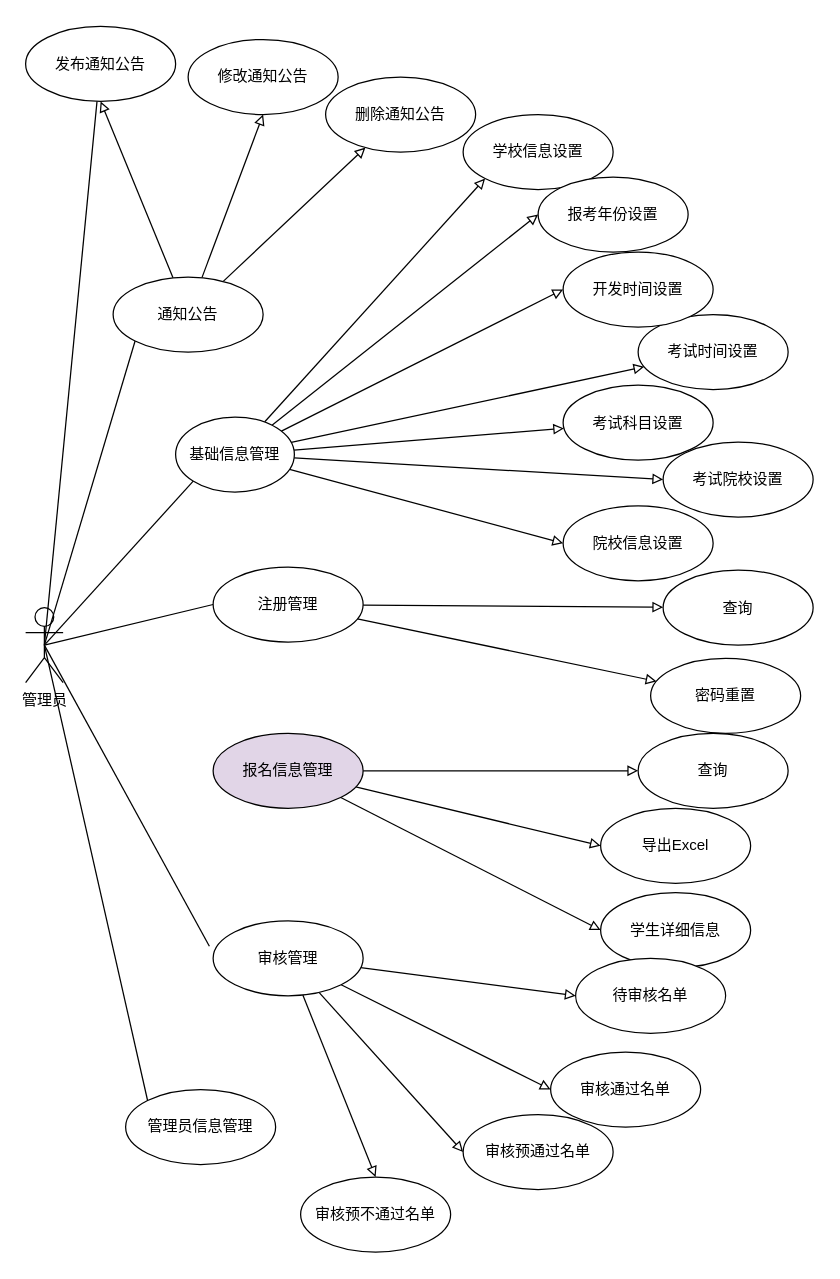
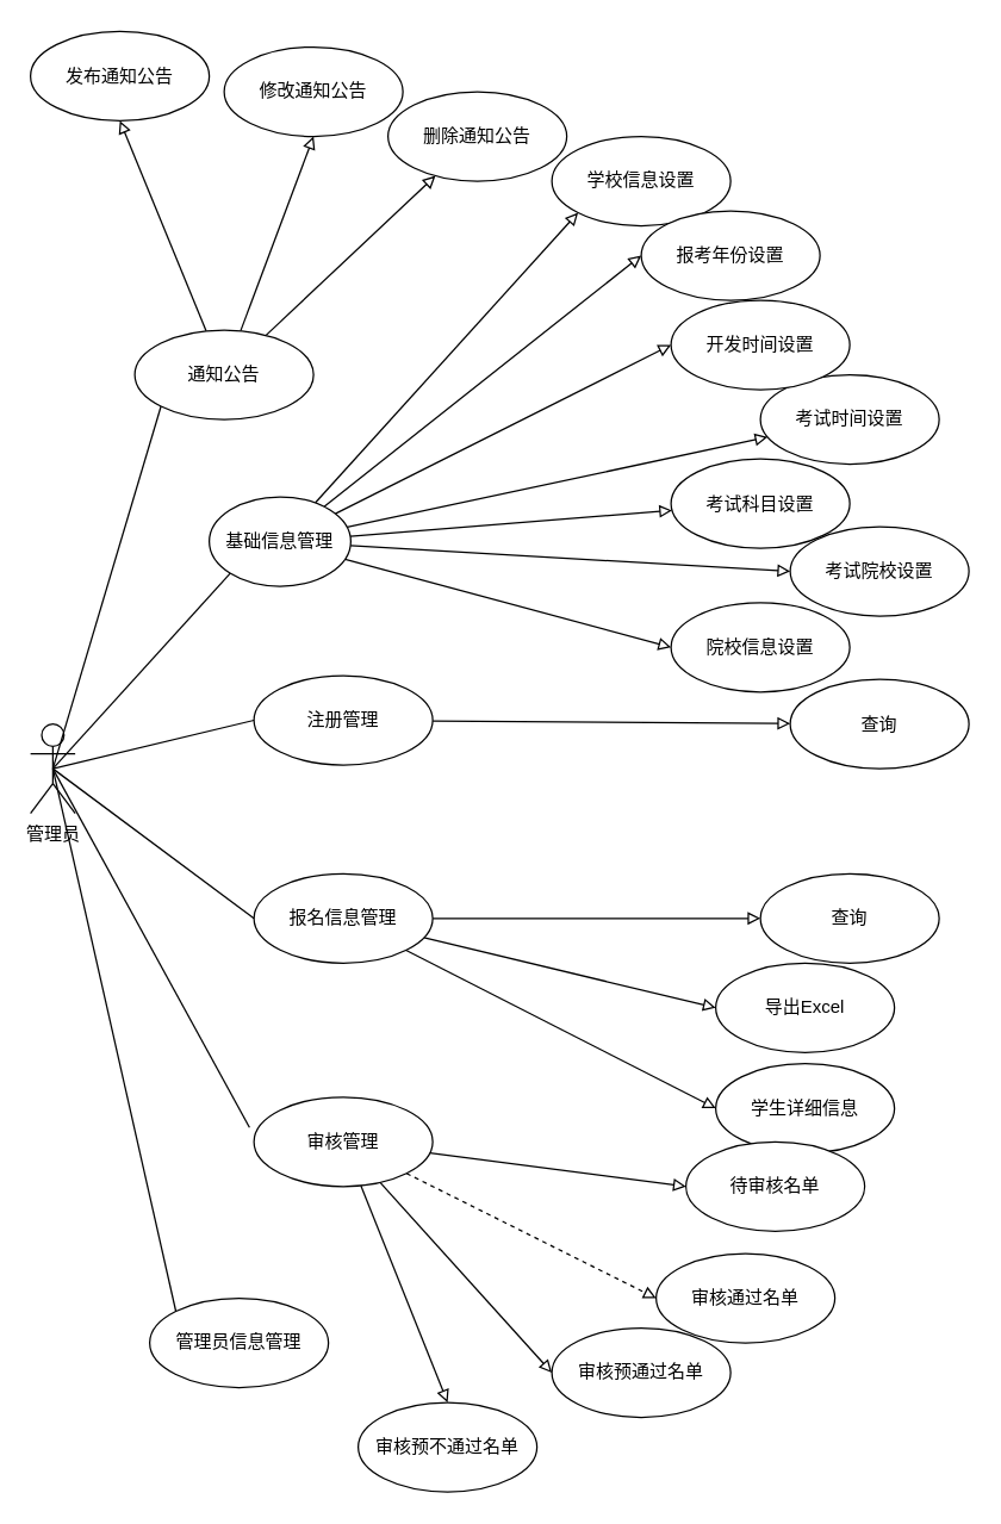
- <mxCell id="41" value="" style="endArrow=none;html=1;exitX=0.5;exitY=0.5;exitDx=0;exitDy=0;exitPerimeter=0;" edge="1" parent="1" source="6" target="37"><mxGeometry width="50" height="50" relative="1" as="geometry"><mxPoint x="70" y="521" as="sourcePoint" /><mxPoint x="120" y="471" as="targetPoint" /></mxGeometry></mxCell>
+ <mxCell id="41" value="" style="endArrow=none;html=1;exitX=0.5;exitY=0.5;exitDx=0;exitDy=0;exitPerimeter=0;entryX=0;entryY=0.5;entryDx=0;entryDy=0;" edge="1" parent="1" source="6" target="27"><mxGeometry width="50" height="50" relative="1" as="geometry"><mxPoint x="70" y="521" as="sourcePoint" /><mxPoint x="120" y="471" as="targetPoint" /></mxGeometry></mxCell>
- <mxCell id="7" value="" style="edgeStyle=none;rounded=0;orthogonalLoop=1;jettySize=auto;html=1;endArrow=block;endFill=0;" edge="1" parent="1" source="9" target="45"><mxGeometry relative="1" as="geometry"><mxPoint x="370" y="483" as="targetPoint" /></mxGeometry></mxCell>
- <mxCell id="45" value="密码重置" style="ellipse;whiteSpace=wrap;html=1;" vertex="1" parent="1"><mxGeometry x="520" y="526" width="120" height="60" as="geometry" /></mxCell>
- <mxCell id="27" value="报名信息管理" style="ellipse;whiteSpace=wrap;html=1;fillColor=#e1d5e7;" vertex="1" parent="1"><mxGeometry x="170" y="586" width="120" height="60" as="geometry" /></mxCell>
+ <mxCell id="27" value="报名信息管理" style="ellipse;whiteSpace=wrap;html=1;" vertex="1" parent="1"><mxGeometry x="170" y="586" width="120" height="60" as="geometry" /></mxCell>
- <mxCell id="22" value="" style="edgeStyle=none;rounded=0;orthogonalLoop=1;jettySize=auto;html=1;entryX=0;entryY=0.5;entryDx=0;entryDy=0;endArrow=block;endFill=0;" edge="1" parent="1" source="23" target="50"><mxGeometry relative="1" as="geometry"><mxPoint x="370" y="766" as="targetPoint" /></mxGeometry></mxCell>
+ <mxCell id="22" value="" style="edgeStyle=none;rounded=0;orthogonalLoop=1;jettySize=auto;html=1;entryX=0;entryY=0.5;entryDx=0;entryDy=0;endArrow=block;endFill=0;dashed=1;" edge="1" parent="1" source="23" target="50"><mxGeometry relative="1" as="geometry"><mxPoint x="370" y="766" as="targetPoint" /></mxGeometry></mxCell>
